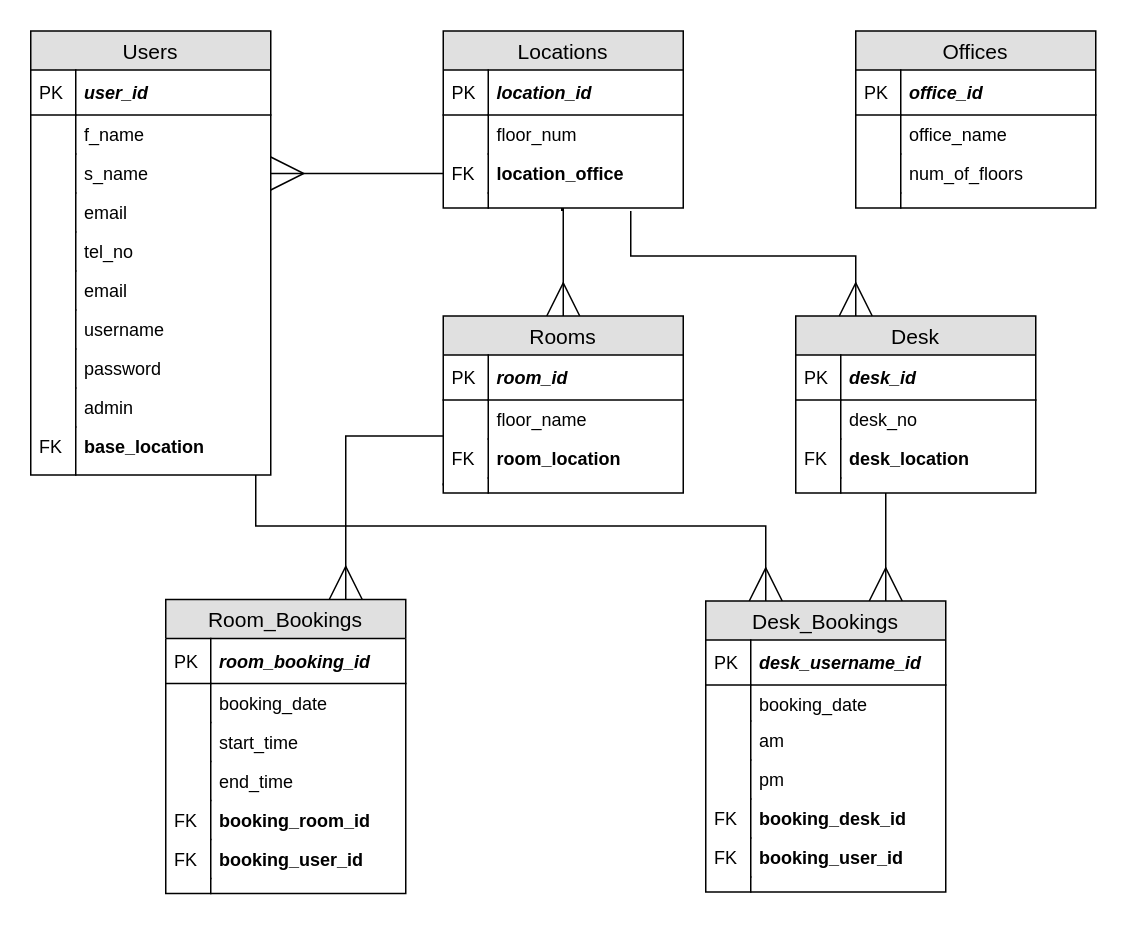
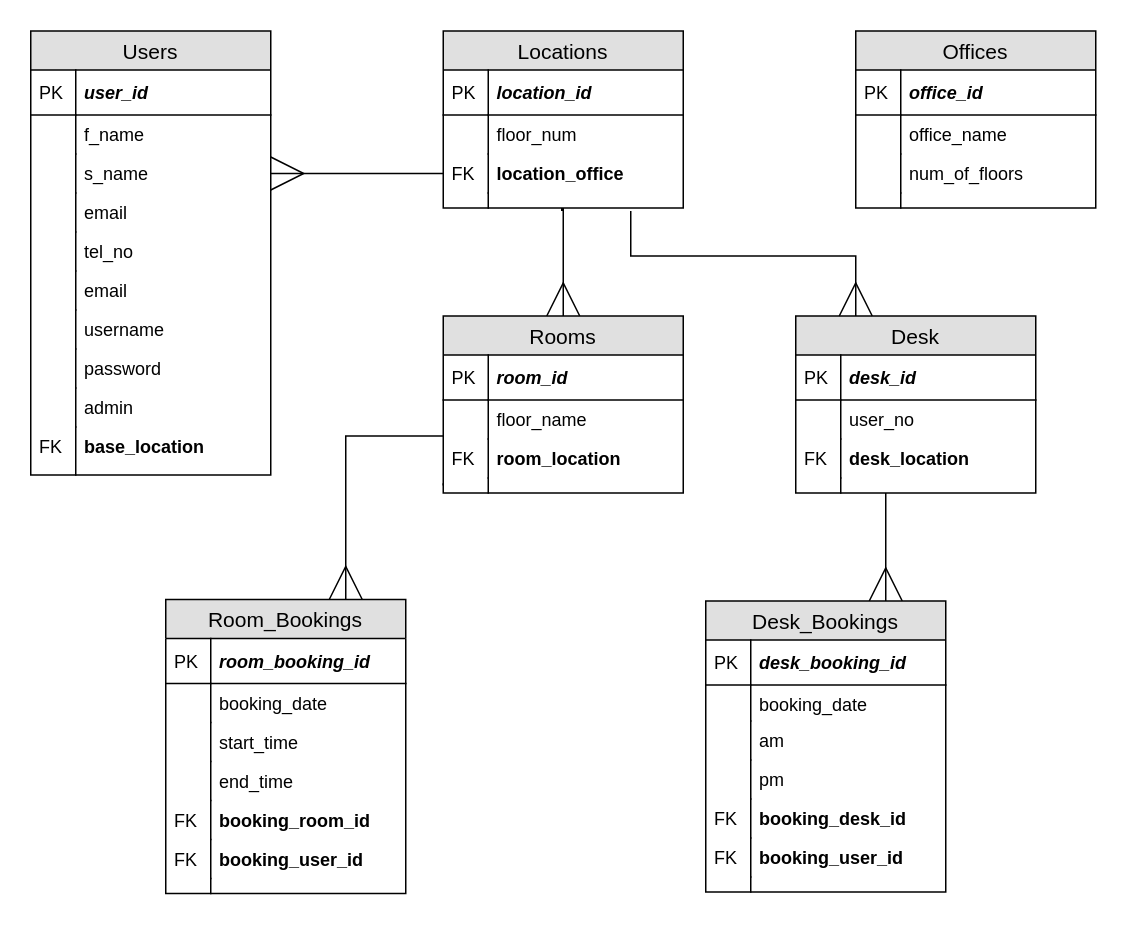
- <mxCell id="57" value="desk_no" style="shape=partialRectangle;top=0;left=0;right=0;bottom=0;align=left;verticalAlign=top;fillColor=none;spacingLeft=34;spacingRight=4;overflow=hidden;rotatable=0;points=[[0,0.5],[1,0.5]];portConstraint=eastwest;dropTarget=0;fontSize=12;" vertex="1" parent="54"><mxGeometry y="56" width="160" height="26" as="geometry" /></mxCell>
+ <mxCell id="57" value="user_no" style="shape=partialRectangle;top=0;left=0;right=0;bottom=0;align=left;verticalAlign=top;fillColor=none;spacingLeft=34;spacingRight=4;overflow=hidden;rotatable=0;points=[[0,0.5],[1,0.5]];portConstraint=eastwest;dropTarget=0;fontSize=12;" vertex="1" parent="54"><mxGeometry y="56" width="160" height="26" as="geometry" /></mxCell>
- <mxCell id="2" style="edgeStyle=orthogonalEdgeStyle;rounded=0;orthogonalLoop=1;jettySize=auto;html=1;exitX=1;exitY=0.5;exitDx=0;exitDy=0;entryX=0.25;entryY=0;entryDx=0;entryDy=0;startArrow=none;startFill=0;endArrow=ERmany;endFill=0;endSize=20;" edge="1" parent="1" source="25" target="63"><mxGeometry relative="1" as="geometry"><Array as="points"><mxPoint x="170" y="300" /><mxPoint x="170" y="350" /><mxPoint x="510" y="350" /></Array></mxGeometry></mxCell>
- <mxCell id="64" value="desk_username_id" style="shape=partialRectangle;top=0;left=0;right=0;bottom=1;align=left;verticalAlign=middle;fillColor=none;spacingLeft=34;spacingRight=4;overflow=hidden;rotatable=0;points=[[0,0.5],[1,0.5]];portConstraint=eastwest;dropTarget=0;fontStyle=3;fontSize=12;" vertex="1" parent="63"><mxGeometry y="26" width="160" height="30" as="geometry" /></mxCell>
+ <mxCell id="64" value="desk_booking_id" style="shape=partialRectangle;top=0;left=0;right=0;bottom=1;align=left;verticalAlign=middle;fillColor=none;spacingLeft=34;spacingRight=4;overflow=hidden;rotatable=0;points=[[0,0.5],[1,0.5]];portConstraint=eastwest;dropTarget=0;fontStyle=3;fontSize=12;" vertex="1" parent="63"><mxGeometry y="26" width="160" height="30" as="geometry" /></mxCell>
